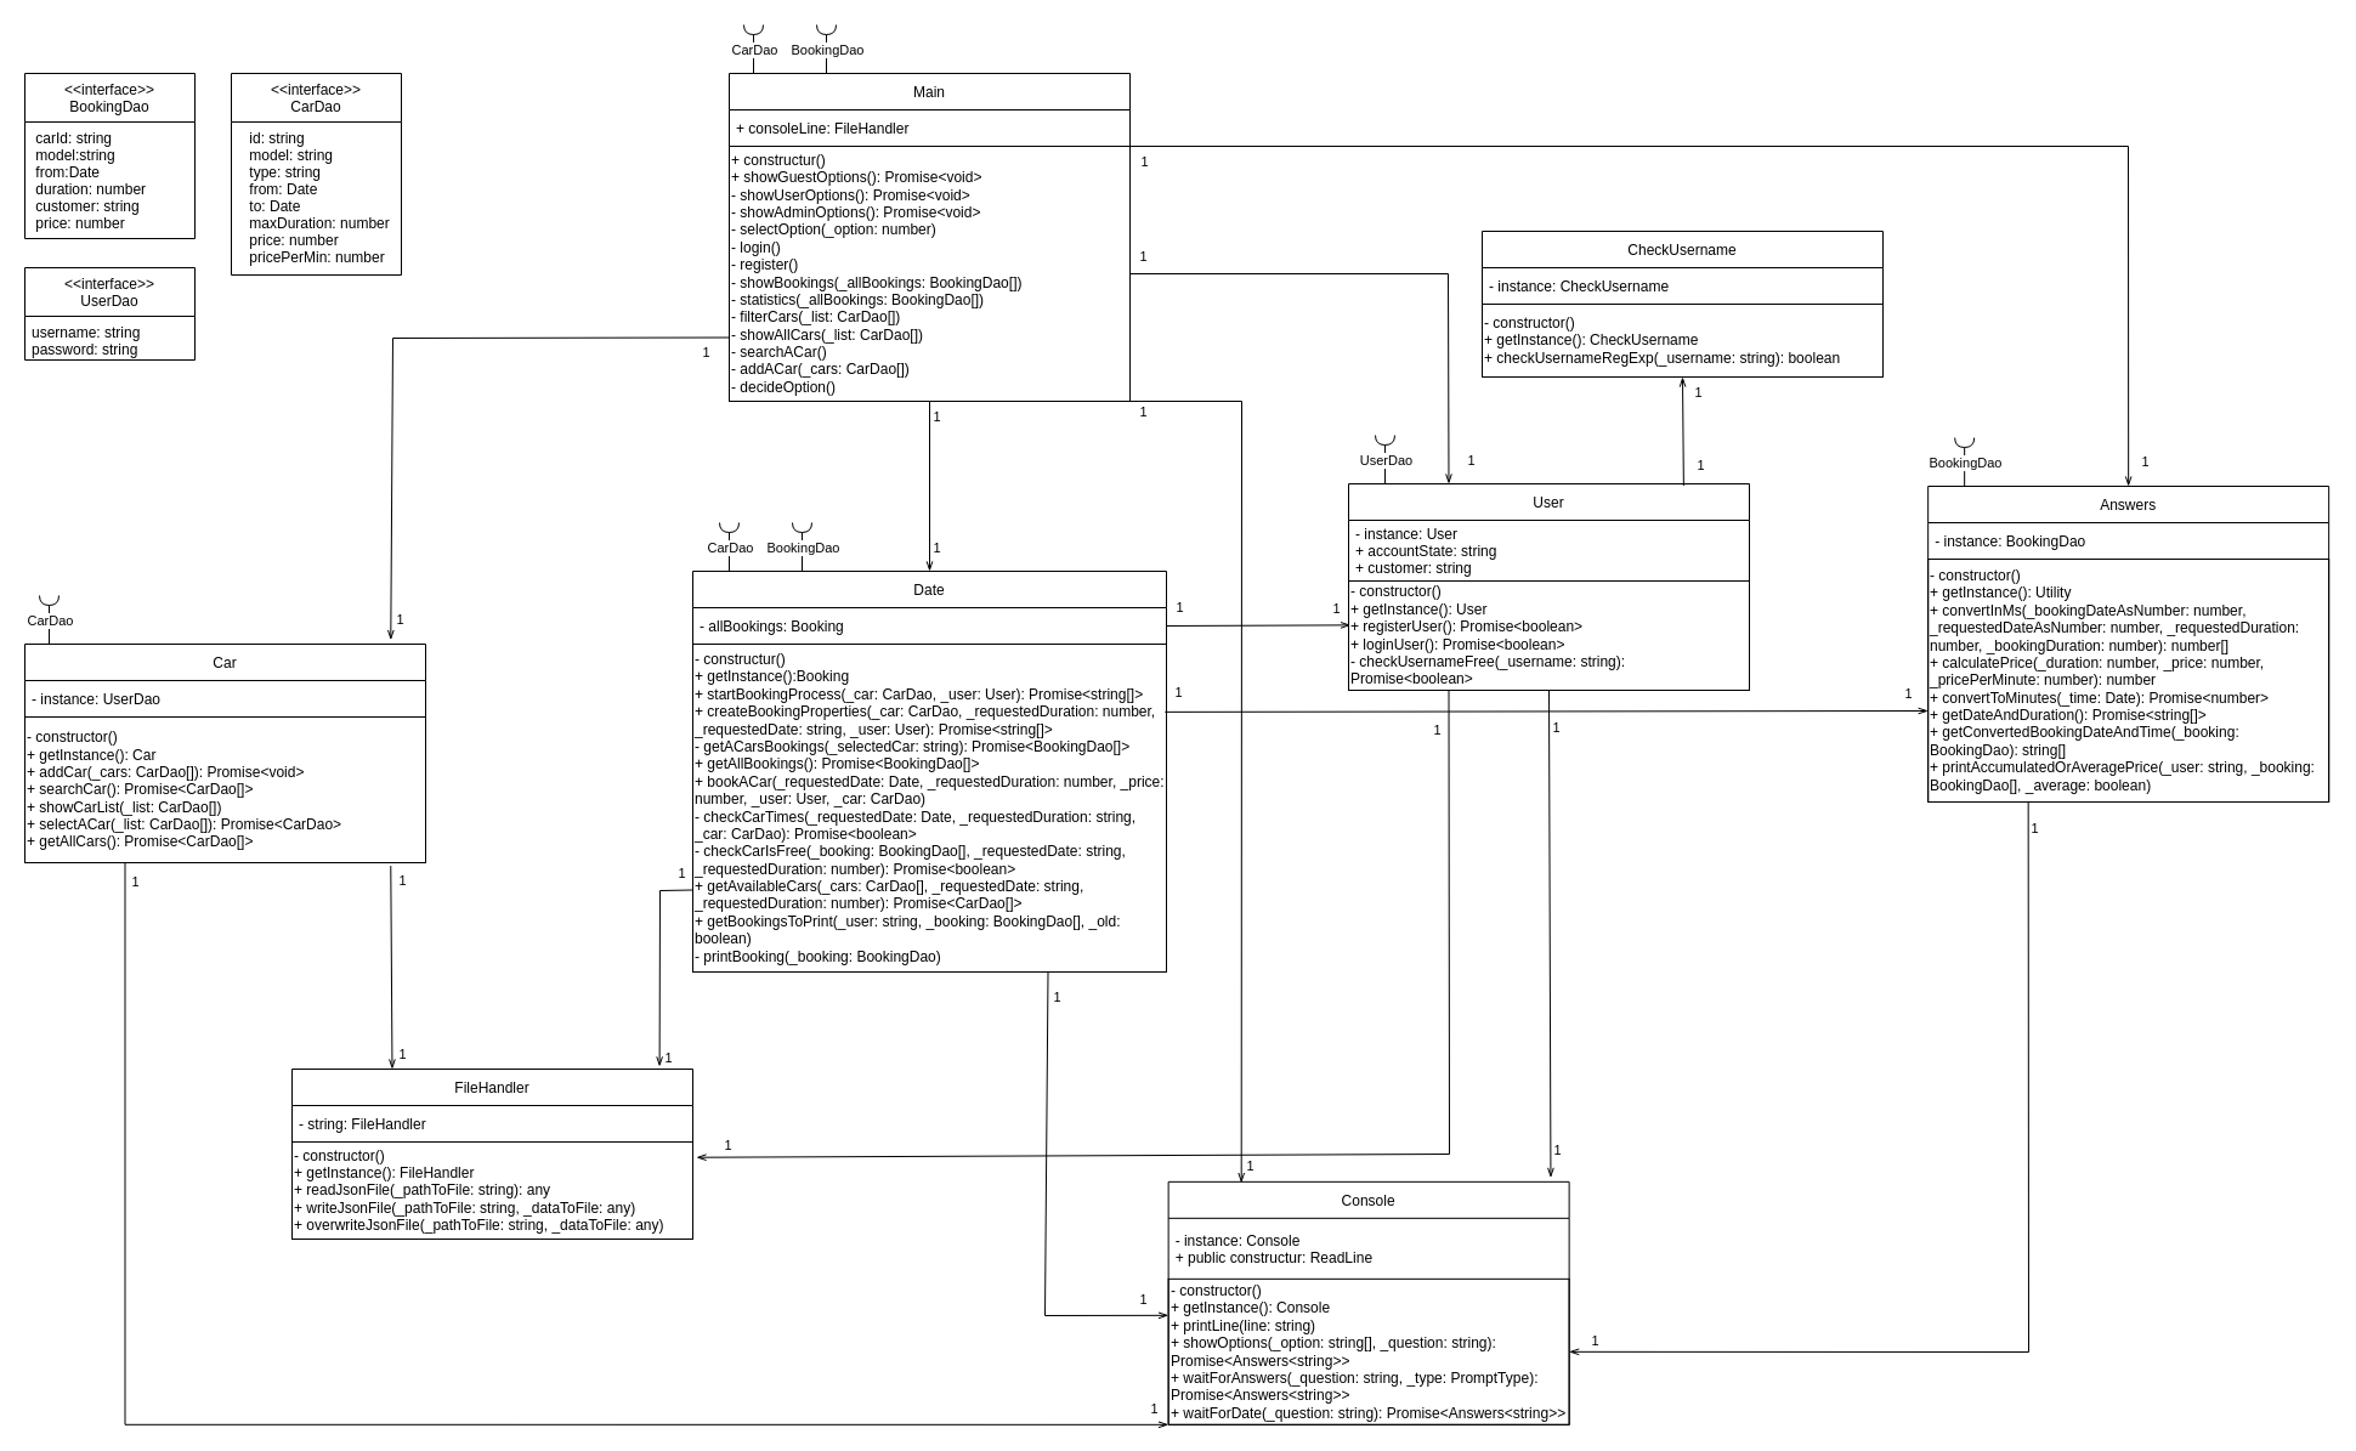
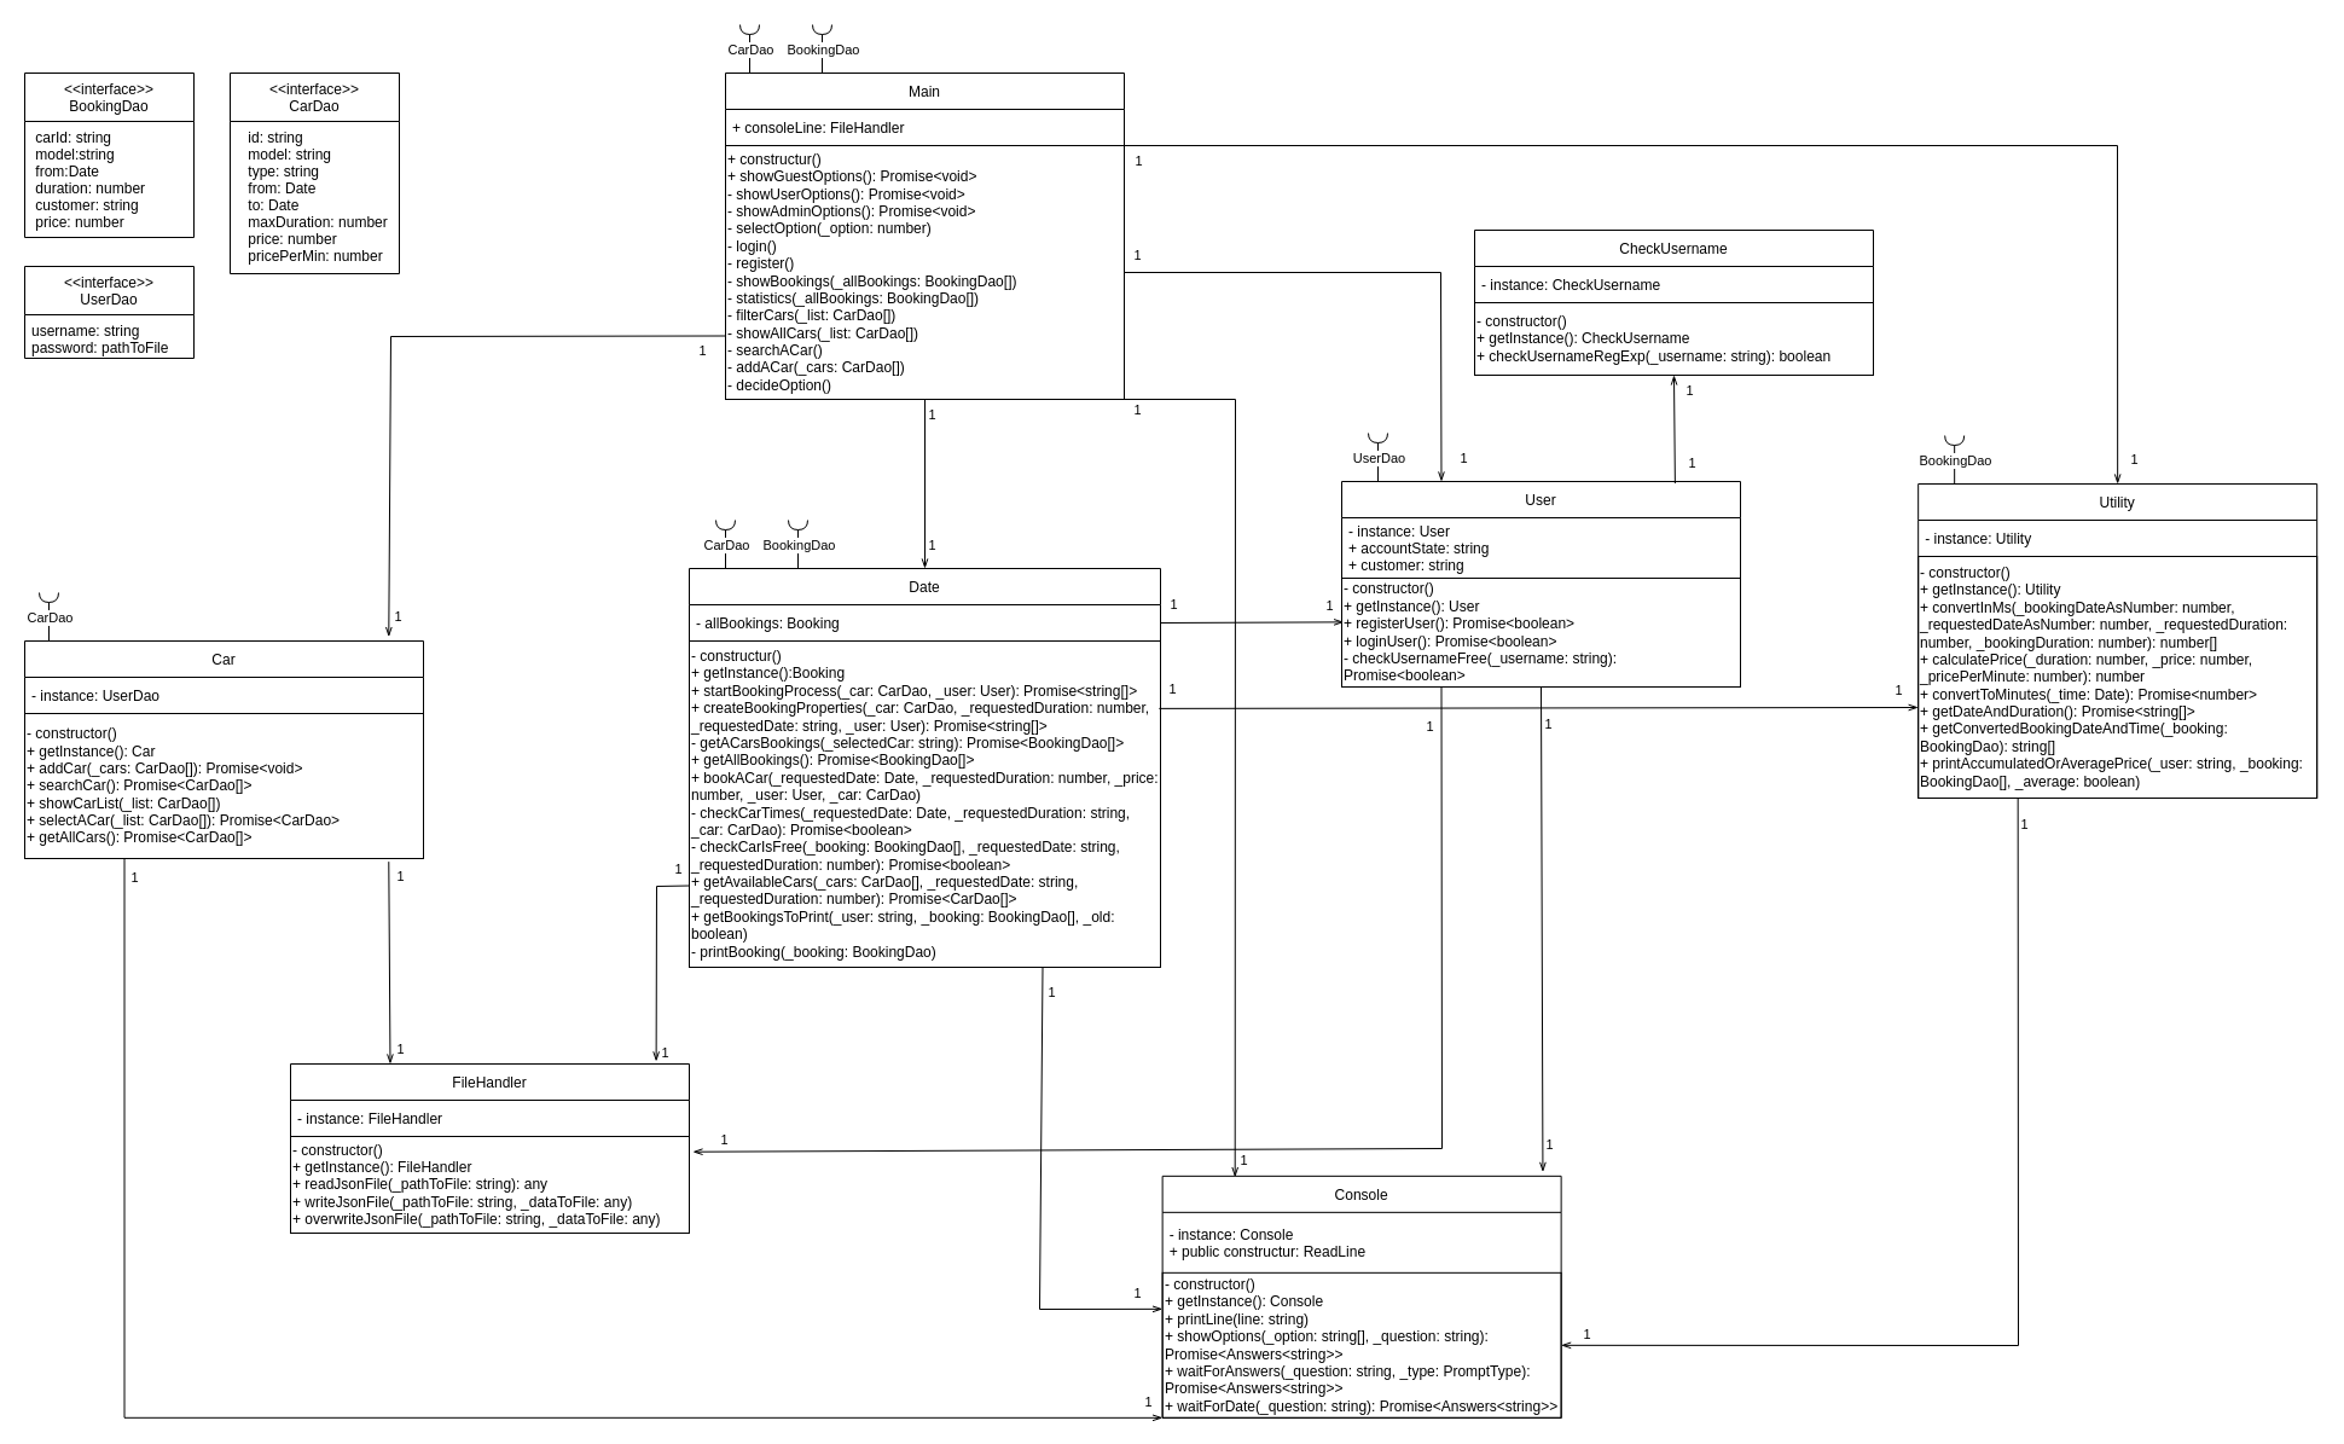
- <mxCell id="28" value="username: string&#10;password: string" style="text;strokeColor=none;fillColor=none;align=left;verticalAlign=top;spacingLeft=4;spacingRight=4;overflow=hidden;rotatable=0;points=[[0,0.5],[1,0.5]];portConstraint=eastwest;labelBackgroundColor=none;fontFamily=Helvetica;fontSize=12;fontColor=#000000;" vertex="1" parent="27"><mxGeometry y="40" width="140" height="36" as="geometry" /></mxCell>
+ <mxCell id="28" value="username: string&#10;password: pathToFile" style="text;strokeColor=none;fillColor=none;align=left;verticalAlign=top;spacingLeft=4;spacingRight=4;overflow=hidden;rotatable=0;points=[[0,0.5],[1,0.5]];portConstraint=eastwest;labelBackgroundColor=none;fontFamily=Helvetica;fontSize=12;fontColor=#000000;" vertex="1" parent="27"><mxGeometry y="40" width="140" height="36" as="geometry" /></mxCell>
- <mxCell id="20" value="Answers" style="swimlane;fontStyle=0;childLayout=stackLayout;horizontal=1;startSize=30;horizontalStack=0;resizeParent=1;resizeParentMax=0;resizeLast=0;collapsible=1;marginBottom=0;fillColor=none;spacing=2;" vertex="1" parent="1"><mxGeometry x="1587.17" y="400" width="330" height="260" as="geometry"><mxRectangle x="510" y="350" width="60" height="30" as="alternateBounds" /></mxGeometry></mxCell>
+ <mxCell id="20" value="Utility" style="swimlane;fontStyle=0;childLayout=stackLayout;horizontal=1;startSize=30;horizontalStack=0;resizeParent=1;resizeParentMax=0;resizeLast=0;collapsible=1;marginBottom=0;fillColor=none;spacing=2;" vertex="1" parent="1"><mxGeometry x="1587.17" y="400" width="330" height="260" as="geometry"><mxRectangle x="510" y="350" width="60" height="30" as="alternateBounds" /></mxGeometry></mxCell>
- <mxCell id="21" value="- instance: BookingDao" style="text;strokeColor=none;fillColor=none;align=left;verticalAlign=middle;spacingLeft=4;spacingRight=4;overflow=hidden;points=[[0,0.5],[1,0.5]];portConstraint=eastwest;rotatable=0;spacing=2;" vertex="1" parent="20"><mxGeometry y="30" width="330" height="30" as="geometry" /></mxCell>
+ <mxCell id="21" value="- instance: Utility" style="text;strokeColor=none;fillColor=none;align=left;verticalAlign=middle;spacingLeft=4;spacingRight=4;overflow=hidden;points=[[0,0.5],[1,0.5]];portConstraint=eastwest;rotatable=0;spacing=2;" vertex="1" parent="20"><mxGeometry y="30" width="330" height="30" as="geometry" /></mxCell>
- <mxCell id="15" value="- string: FileHandler" style="text;strokeColor=none;fillColor=none;align=left;verticalAlign=middle;spacingLeft=4;spacingRight=4;overflow=hidden;points=[[0,0.5],[1,0.5]];portConstraint=eastwest;rotatable=0;spacing=2;" vertex="1" parent="14"><mxGeometry y="30" width="330" height="30" as="geometry" /></mxCell>
+ <mxCell id="15" value="- instance: FileHandler" style="text;strokeColor=none;fillColor=none;align=left;verticalAlign=middle;spacingLeft=4;spacingRight=4;overflow=hidden;points=[[0,0.5],[1,0.5]];portConstraint=eastwest;rotatable=0;spacing=2;" vertex="1" parent="14"><mxGeometry y="30" width="330" height="30" as="geometry" /></mxCell>
